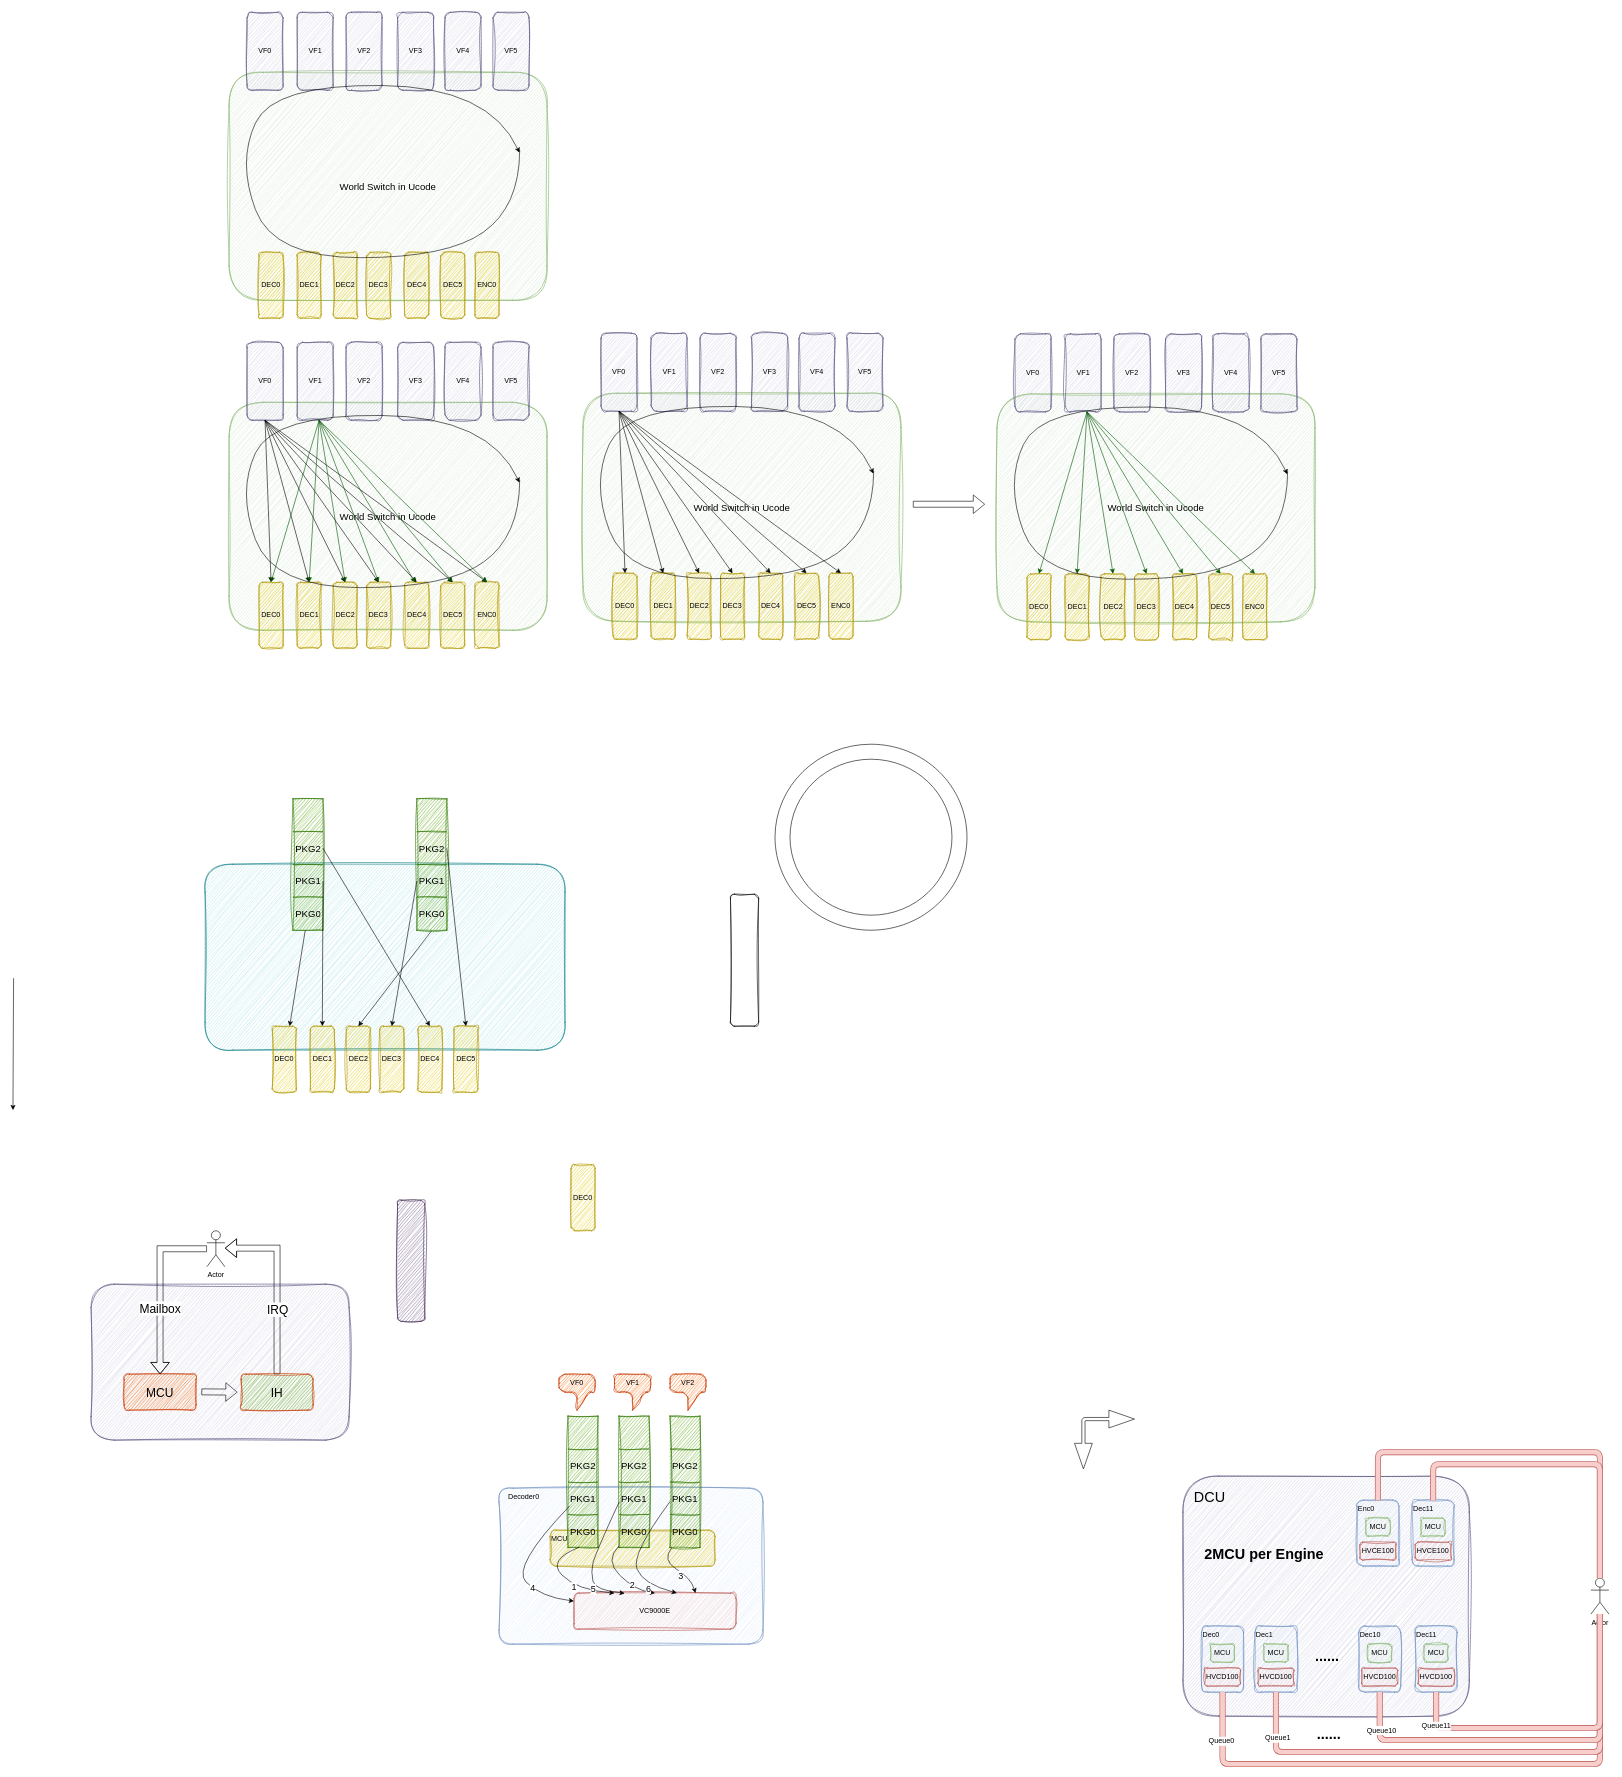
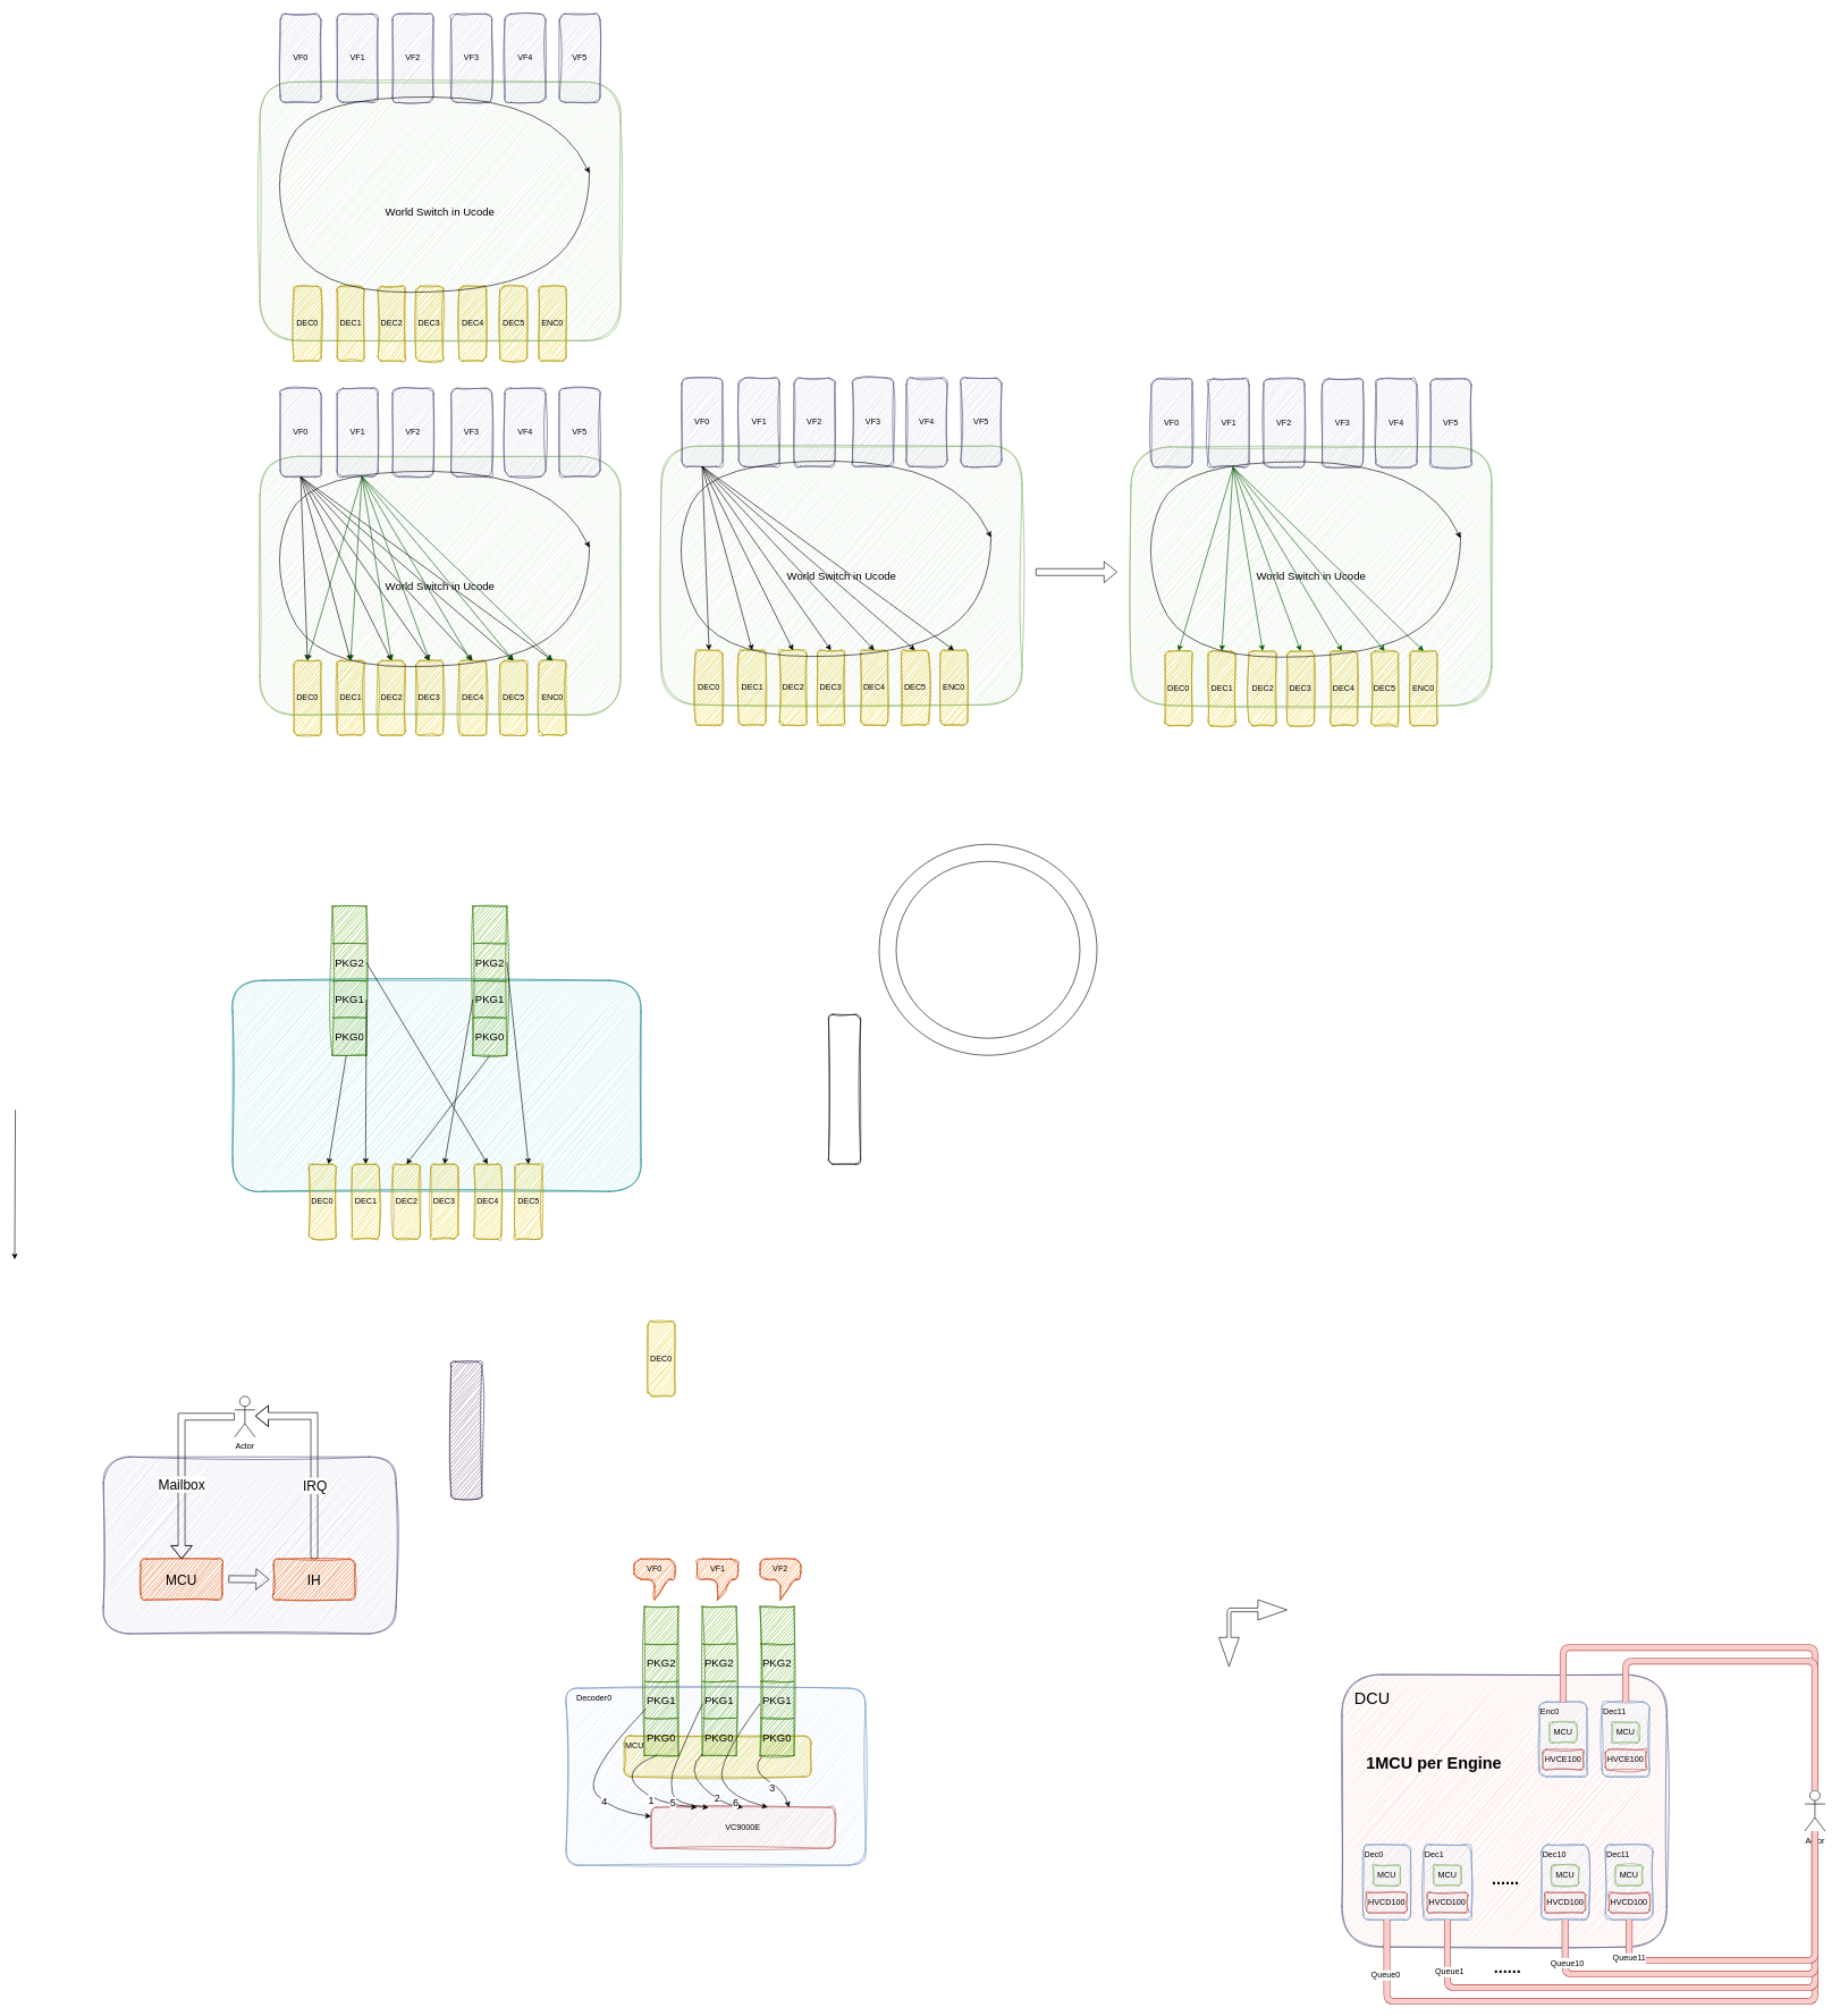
- <mxCell id="129" value="&lt;font style=&quot;font-size: 20px;&quot;&gt;IH&lt;/font&gt;" style="rounded=1;whiteSpace=wrap;html=1;fillColor=#60a917;fontColor=#000000;strokeColor=#C73500;sketch=1;curveFitting=1;jiggle=2;glass=0;" parent="1" vertex="1"><mxGeometry x="401" y="2290" width="120" height="60" as="geometry" /></mxCell>
+ <mxCell id="129" value="&lt;font style=&quot;font-size: 20px;&quot;&gt;IH&lt;/font&gt;" style="rounded=1;whiteSpace=wrap;html=1;fillColor=#fa6800;fontColor=#000000;strokeColor=#C73500;sketch=1;curveFitting=1;jiggle=2;glass=0;" parent="1" vertex="1"><mxGeometry x="401" y="2290" width="120" height="60" as="geometry" /></mxCell>
- <mxCell id="214" value="2MCU per Engine" style="text;strokeColor=none;fillColor=none;html=1;fontSize=24;fontStyle=1;verticalAlign=middle;align=center;shadow=0;rounded=0;glass=0;" vertex="1" parent="1"><mxGeometry x="2001" y="2570" width="210" height="40" as="geometry" /></mxCell>
+ <mxCell id="214" value="1MCU per Engine" style="text;strokeColor=none;fillColor=none;html=1;fontSize=24;fontStyle=1;verticalAlign=middle;align=center;shadow=0;rounded=0;glass=0;" vertex="1" parent="1"><mxGeometry x="2001" y="2570" width="210" height="40" as="geometry" /></mxCell>
- <mxCell id="181" value="&amp;nbsp; &amp;nbsp; &amp;nbsp; &amp;nbsp; &amp;nbsp; &amp;nbsp; &lt;br&gt;&amp;nbsp; &amp;nbsp; &amp;nbsp;&lt;font style=&quot;font-size: 24px;&quot;&gt;DCU&lt;/font&gt;" style="rounded=1;whiteSpace=wrap;html=1;fillColor=#d0cee2;sketch=1;curveFitting=1;jiggle=2;strokeColor=#56517e;align=left;verticalAlign=top;" vertex="1" parent="1"><mxGeometry x="1971" y="2460" width="477.25" height="400" as="geometry" /></mxCell>
+ <mxCell id="181" value="&amp;nbsp; &amp;nbsp; &amp;nbsp; &amp;nbsp; &amp;nbsp; &amp;nbsp; &lt;br&gt;&amp;nbsp; &amp;nbsp; &amp;nbsp;&lt;font style=&quot;font-size: 24px;&quot;&gt;DCU&lt;/font&gt;" style="rounded=1;whiteSpace=wrap;html=1;fillColor=#f8cecc;sketch=1;curveFitting=1;jiggle=2;strokeColor=#56517e;align=left;verticalAlign=top;" vertex="1" parent="1"><mxGeometry x="1971" y="2460" width="477.25" height="400" as="geometry" /></mxCell>
